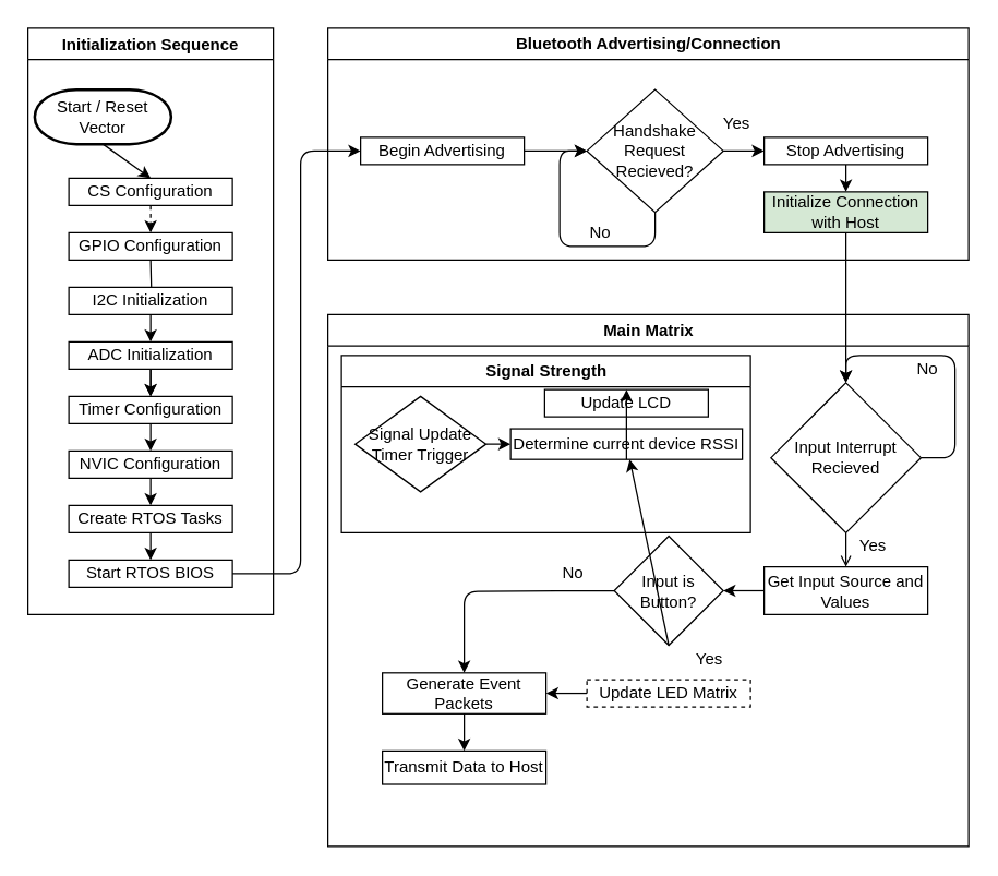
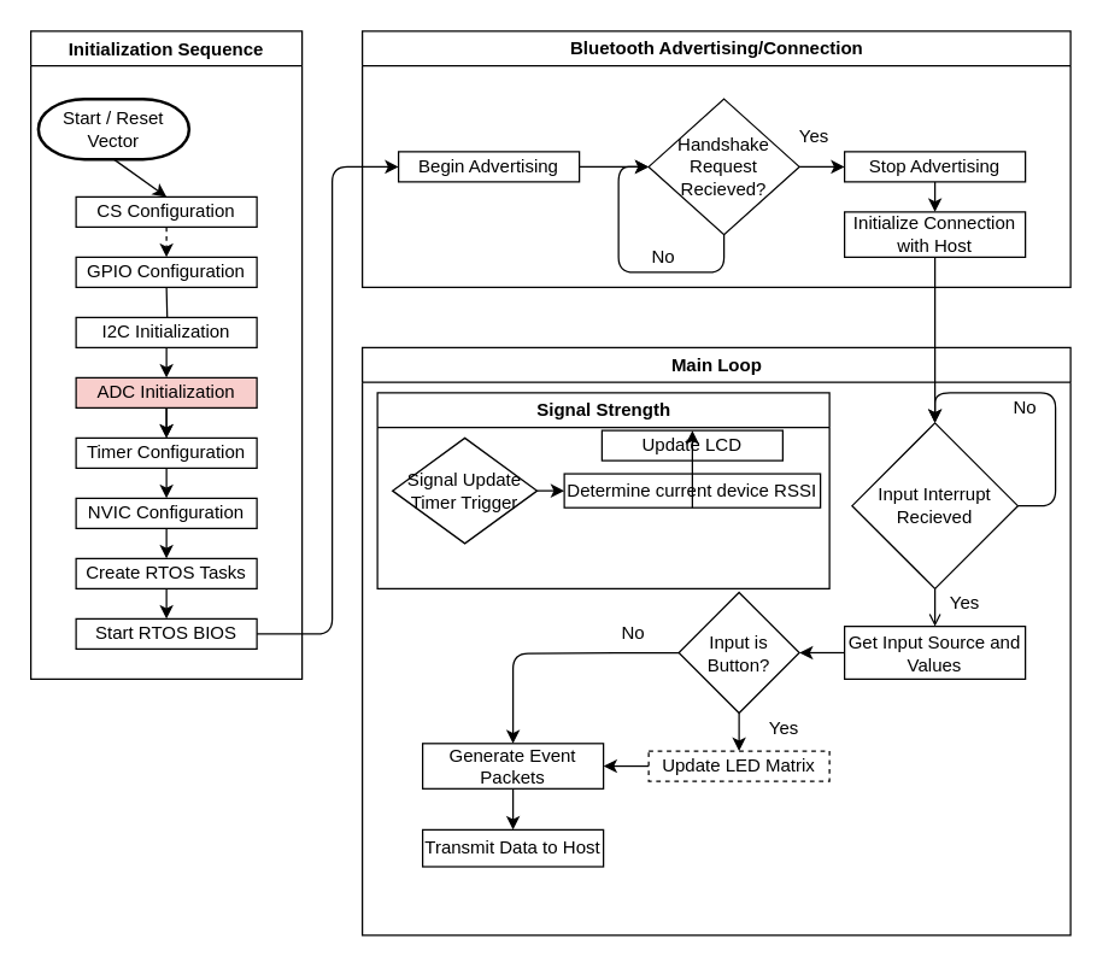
- <mxCell id="27" value="Initialize Connection with Host" style="rounded=0;whiteSpace=wrap;html=1;fillColor=#d5e8d4;" vertex="1" parent="22"><mxGeometry x="320" y="120" width="120" height="30" as="geometry" /></mxCell>
+ <mxCell id="27" value="Initialize Connection with Host" style="rounded=0;whiteSpace=wrap;html=1;" vertex="1" parent="22"><mxGeometry x="320" y="120" width="120" height="30" as="geometry" /></mxCell>
- <mxCell id="33" value="Main Matrix" style="swimlane;rounded=0;html=1;" vertex="1" parent="1"><mxGeometry x="240" y="230" width="470" height="390" as="geometry" /></mxCell>
+ <mxCell id="33" value="Main Loop" style="swimlane;rounded=0;html=1;" vertex="1" parent="1"><mxGeometry x="240" y="230" width="470" height="390" as="geometry" /></mxCell>
- <mxCell id="8" value="ADC Initialization" style="whiteSpace=wrap;html=1;rounded=0;" vertex="1" parent="2"><mxGeometry x="30" y="230" width="120" height="20" as="geometry" /></mxCell>
+ <mxCell id="8" value="ADC Initialization" style="whiteSpace=wrap;html=1;rounded=0;fillColor=#f8cecc;" vertex="1" parent="2"><mxGeometry x="30" y="230" width="120" height="20" as="geometry" /></mxCell>
- <mxCell id="49" value="" style="endArrow=classic;html=1;exitX=0.5;exitY=1;exitDx=0;exitDy=0;" edge="1" parent="33" source="47" target="37"><mxGeometry width="50" height="50" relative="1" as="geometry"><mxPoint x="310" y="200" as="sourcePoint" /><mxPoint x="360" y="150" as="targetPoint" /></mxGeometry></mxCell>
+ <mxCell id="49" value="" style="endArrow=classic;html=1;exitX=0.5;exitY=1;exitDx=0;exitDy=0;entryX=0.5;entryY=0;entryDx=0;entryDy=0;" edge="1" parent="33" source="47" target="46"><mxGeometry width="50" height="50" relative="1" as="geometry"><mxPoint x="310" y="200" as="sourcePoint" /><mxPoint x="360" y="150" as="targetPoint" /></mxGeometry></mxCell>
